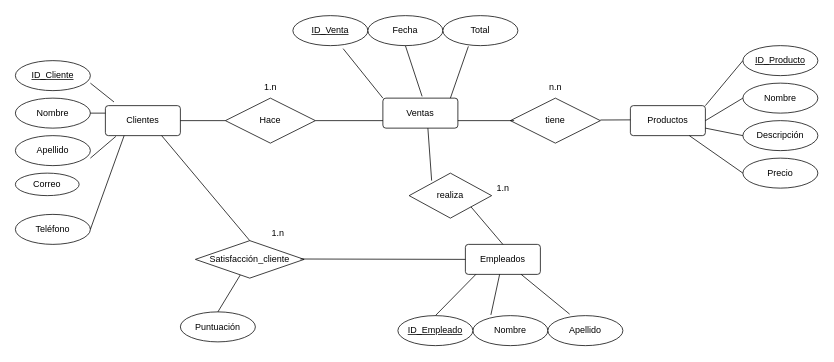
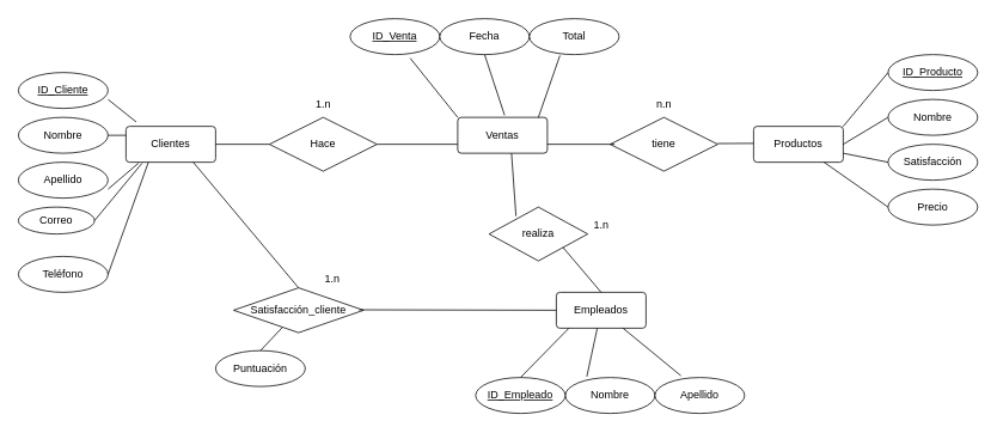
- <mxCell id="21" value="Descripción" style="ellipse;whiteSpace=wrap;html=1;align=center;" parent="1" vertex="1"><mxGeometry x="990" y="160" width="100" height="40" as="geometry" /></mxCell>
+ <mxCell id="21" value="Satisfacción" style="ellipse;whiteSpace=wrap;html=1;align=center;" parent="1" vertex="1"><mxGeometry x="990" y="160" width="100" height="40" as="geometry" /></mxCell>
+ <mxCell id="25" value="" style="endArrow=none;html=1;rounded=0;entryX=0.18;entryY=1.025;entryDx=0;entryDy=0;entryPerimeter=0;exitX=1;exitY=0.5;exitDx=0;exitDy=0;" parent="1" target="3" edge="1" source="15"><mxGeometry width="50" height="50" relative="1" as="geometry"><mxPoint x="120" y="260" as="sourcePoint" /><mxPoint x="170" y="210" as="targetPoint" /></mxGeometry></mxCell>
- <mxCell id="16" value="Puntuación" style="ellipse;whiteSpace=wrap;html=1;align=center;" parent="1" vertex="1"><mxGeometry x="240" y="415" width="100" height="40" as="geometry" /></mxCell>
+ <mxCell id="16" value="Puntuación" style="ellipse;whiteSpace=wrap;html=1;align=center;" parent="1" vertex="1"><mxGeometry x="240" y="390" width="100" height="40" as="geometry" /></mxCell>
